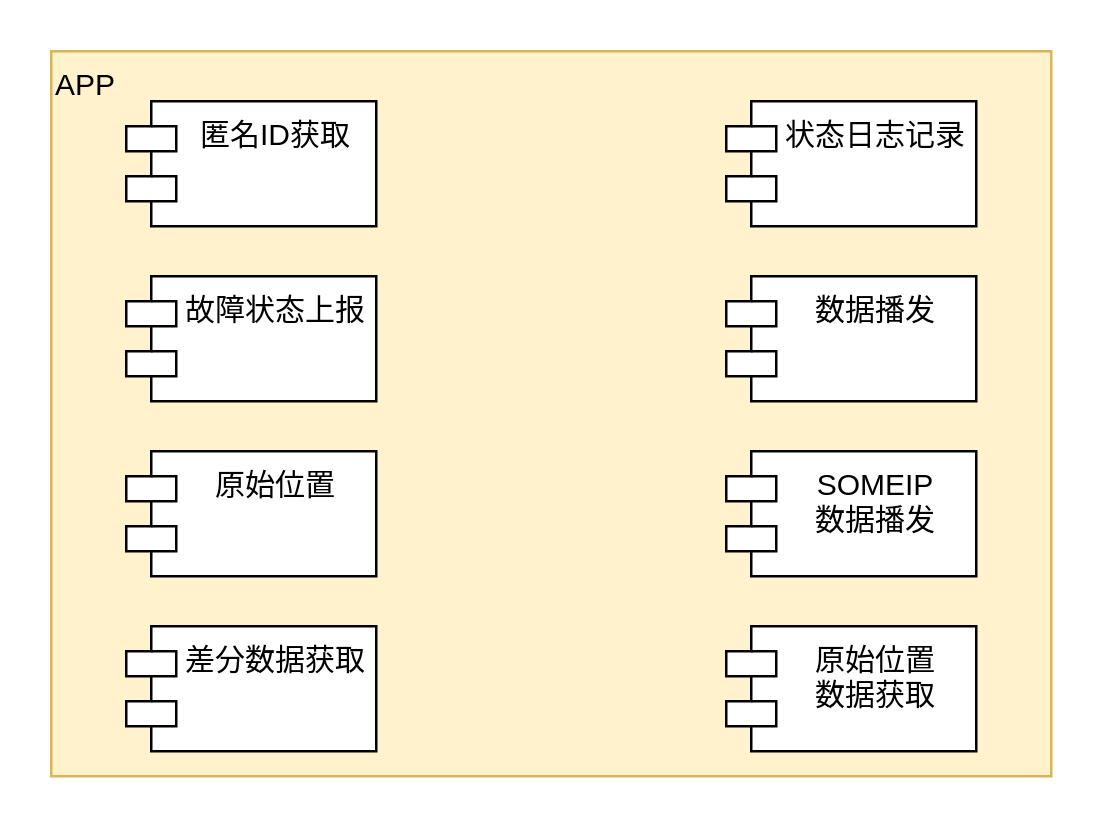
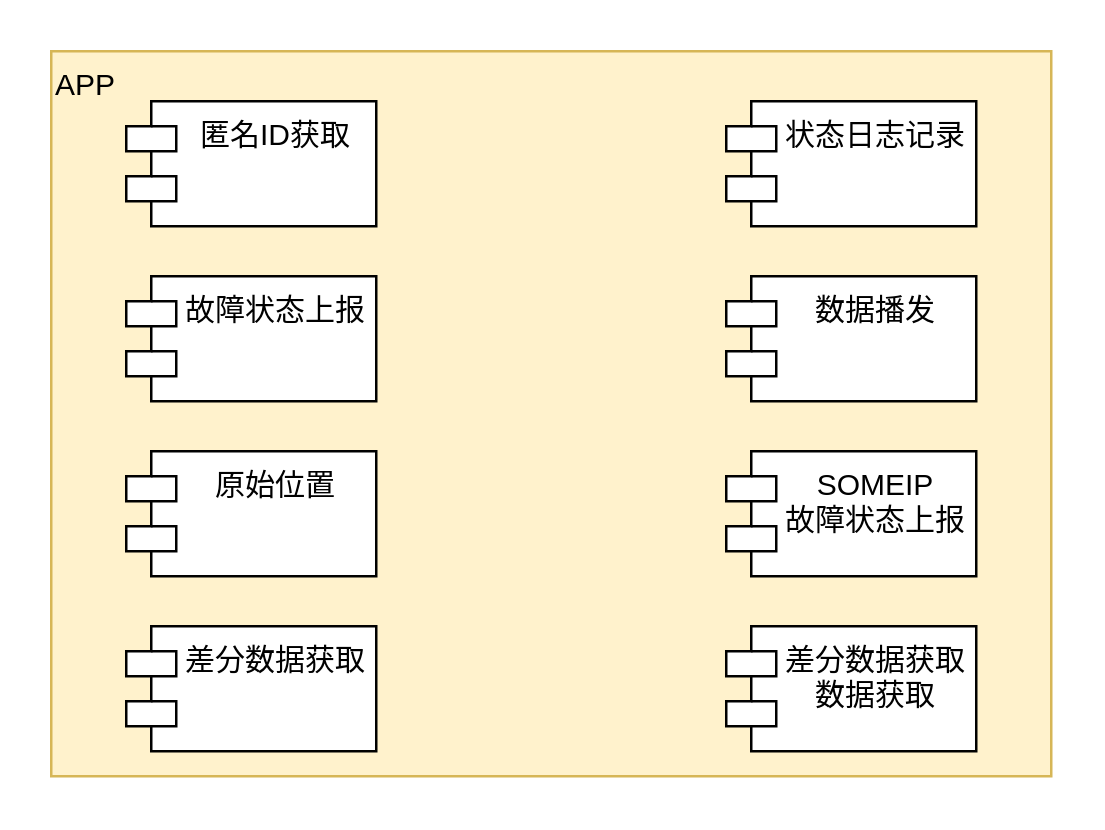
- <mxCell id="11" value="SOMEIP&#10;数据播发" style="shape=module;align=left;spacingLeft=20;align=center;verticalAlign=top;" vertex="1" parent="2"><mxGeometry x="270" y="160" width="100" height="50" as="geometry" /></mxCell>
+ <mxCell id="11" value="SOMEIP&#10;故障状态上报" style="shape=module;align=left;spacingLeft=20;align=center;verticalAlign=top;" vertex="1" parent="2"><mxGeometry x="270" y="160" width="100" height="50" as="geometry" /></mxCell>
- <mxCell id="10" value="原始位置&#10;数据获取" style="shape=module;align=left;spacingLeft=20;align=center;verticalAlign=top;" vertex="1" parent="2"><mxGeometry x="270" y="230" width="100" height="50" as="geometry" /></mxCell>
+ <mxCell id="10" value="差分数据获取&#10;数据获取" style="shape=module;align=left;spacingLeft=20;align=center;verticalAlign=top;" vertex="1" parent="2"><mxGeometry x="270" y="230" width="100" height="50" as="geometry" /></mxCell>
